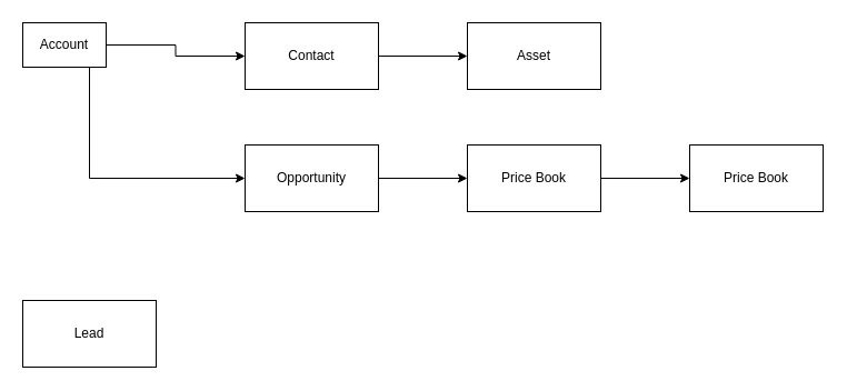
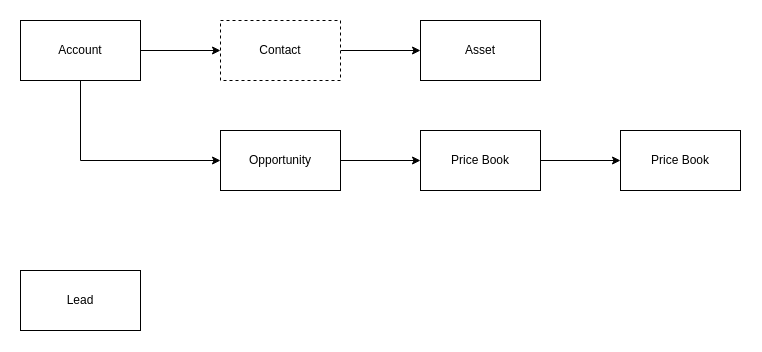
- <mxCell id="4" value="Account" style="rounded=0;whiteSpace=wrap;html=1;" vertex="1" parent="1"><mxGeometry x="20" y="20" width="75" height="40" as="geometry" /></mxCell>
+ <mxCell id="4" value="Account" style="rounded=0;whiteSpace=wrap;html=1;" vertex="1" parent="1"><mxGeometry x="20" y="20" width="120" height="60" as="geometry" /></mxCell>
- <mxCell id="6" value="Contact" style="rounded=0;whiteSpace=wrap;html=1;" vertex="1" parent="1"><mxGeometry x="220" y="20" width="120" height="60" as="geometry" /></mxCell>
+ <mxCell id="6" value="Contact" style="rounded=0;whiteSpace=wrap;html=1;dashed=1;" vertex="1" parent="1"><mxGeometry x="220" y="20" width="120" height="60" as="geometry" /></mxCell>
